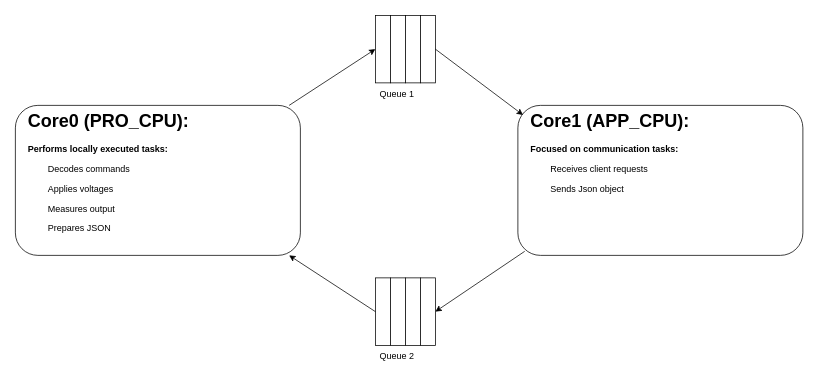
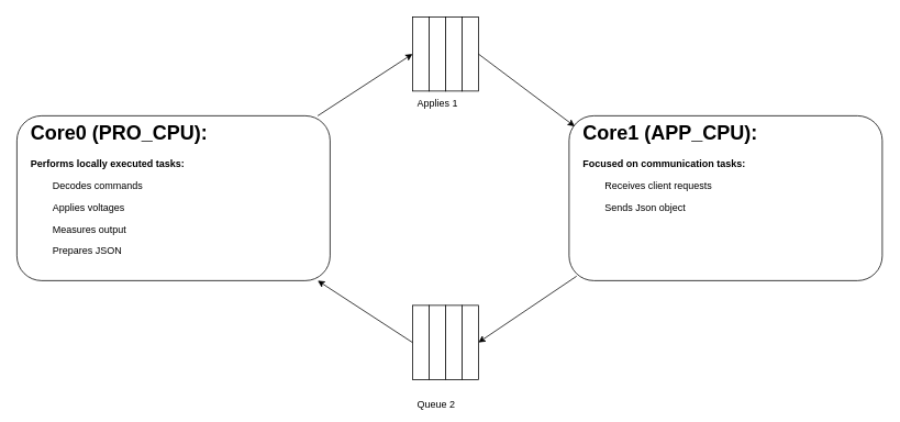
- <mxCell id="18" value="Queue 1" style="text;strokeColor=none;fillColor=none;align=left;verticalAlign=middle;spacingLeft=4;spacingRight=4;overflow=hidden;points=[[0,0.5],[1,0.5]];portConstraint=eastwest;rotatable=0;whiteSpace=wrap;html=1;" vertex="1" parent="1"><mxGeometry x="500" y="110" width="80" height="30" as="geometry" /></mxCell>
+ <mxCell id="18" value="Applies 1" style="text;strokeColor=none;fillColor=none;align=left;verticalAlign=middle;spacingLeft=4;spacingRight=4;overflow=hidden;points=[[0,0.5],[1,0.5]];portConstraint=eastwest;rotatable=0;whiteSpace=wrap;html=1;" vertex="1" parent="1"><mxGeometry x="500" y="110" width="80" height="30" as="geometry" /></mxCell>
- <mxCell id="17" value="Queue 2" style="text;strokeColor=none;fillColor=none;align=left;verticalAlign=middle;spacingLeft=4;spacingRight=4;overflow=hidden;points=[[0,0.5],[1,0.5]];portConstraint=eastwest;rotatable=0;whiteSpace=wrap;html=1;" vertex="1" parent="1"><mxGeometry x="500" y="460" width="80" height="30" as="geometry" /></mxCell>
+ <mxCell id="17" value="Queue 2" style="text;strokeColor=none;fillColor=none;align=left;verticalAlign=middle;spacingLeft=4;spacingRight=4;overflow=hidden;points=[[0,0.5],[1,0.5]];portConstraint=eastwest;rotatable=0;whiteSpace=wrap;html=1;" vertex="1" parent="1"><mxGeometry x="500" y="475" width="80" height="30" as="geometry" /></mxCell>
